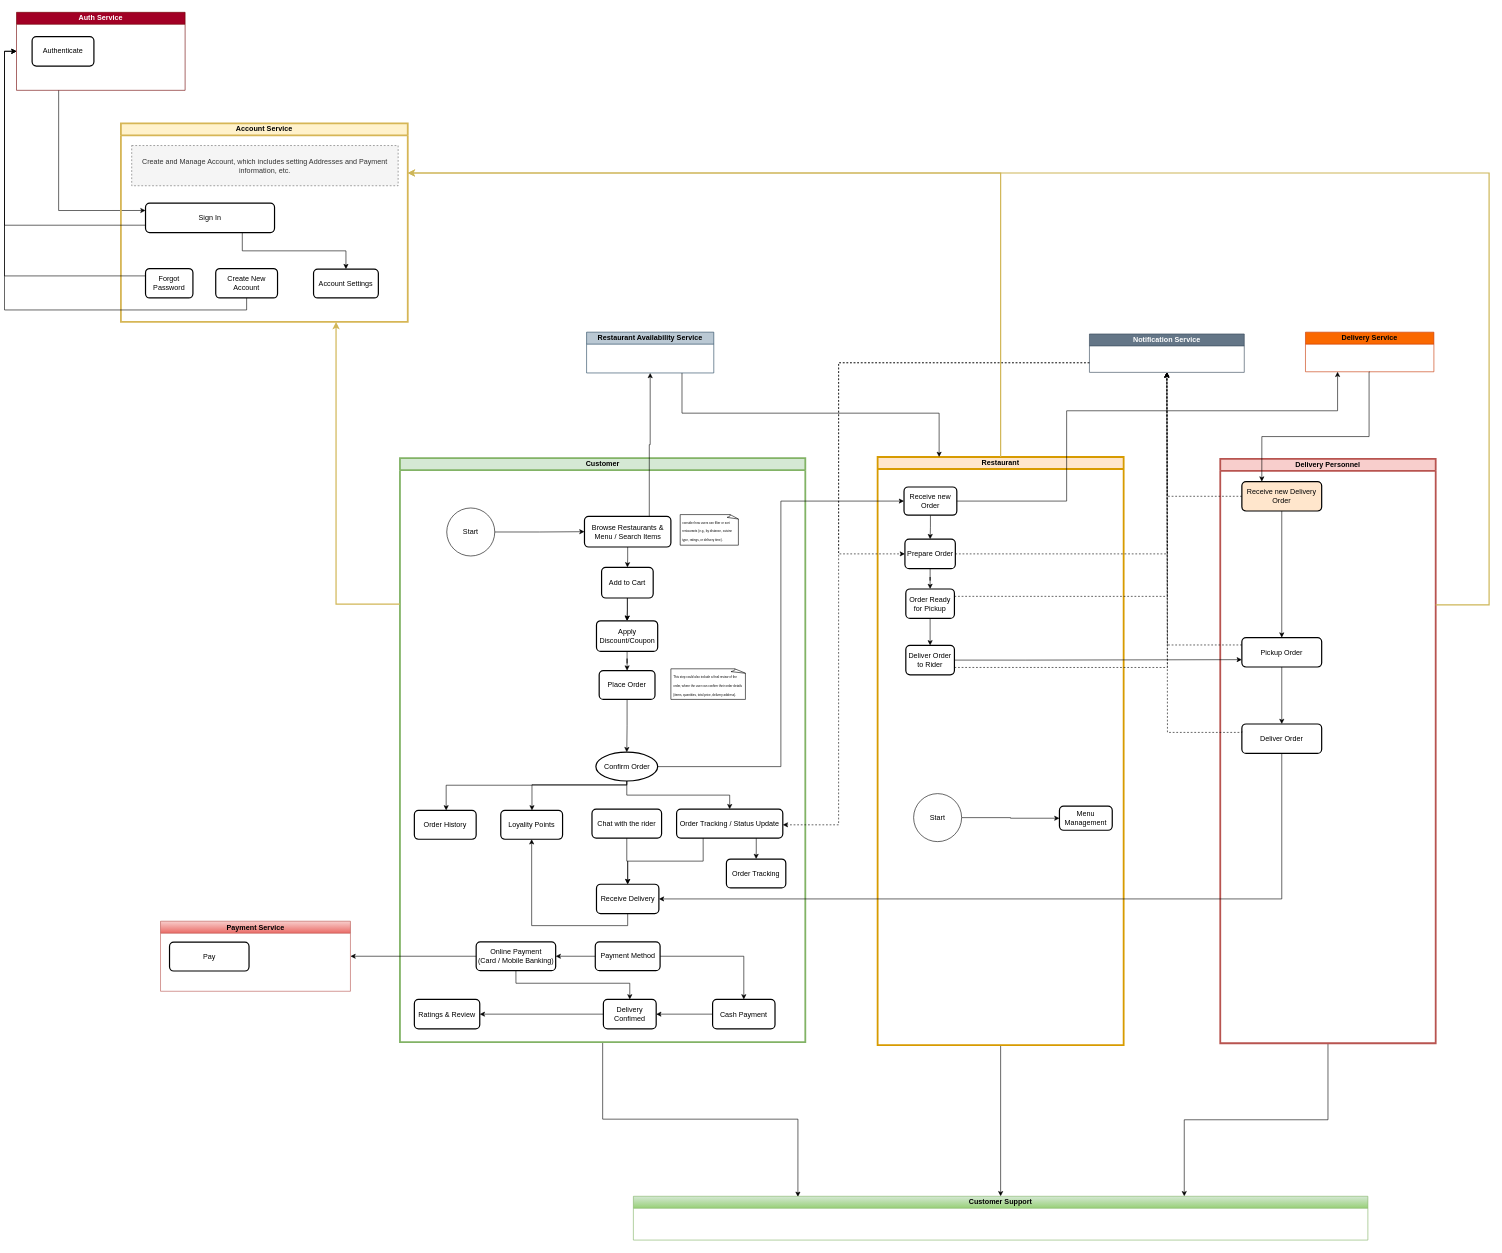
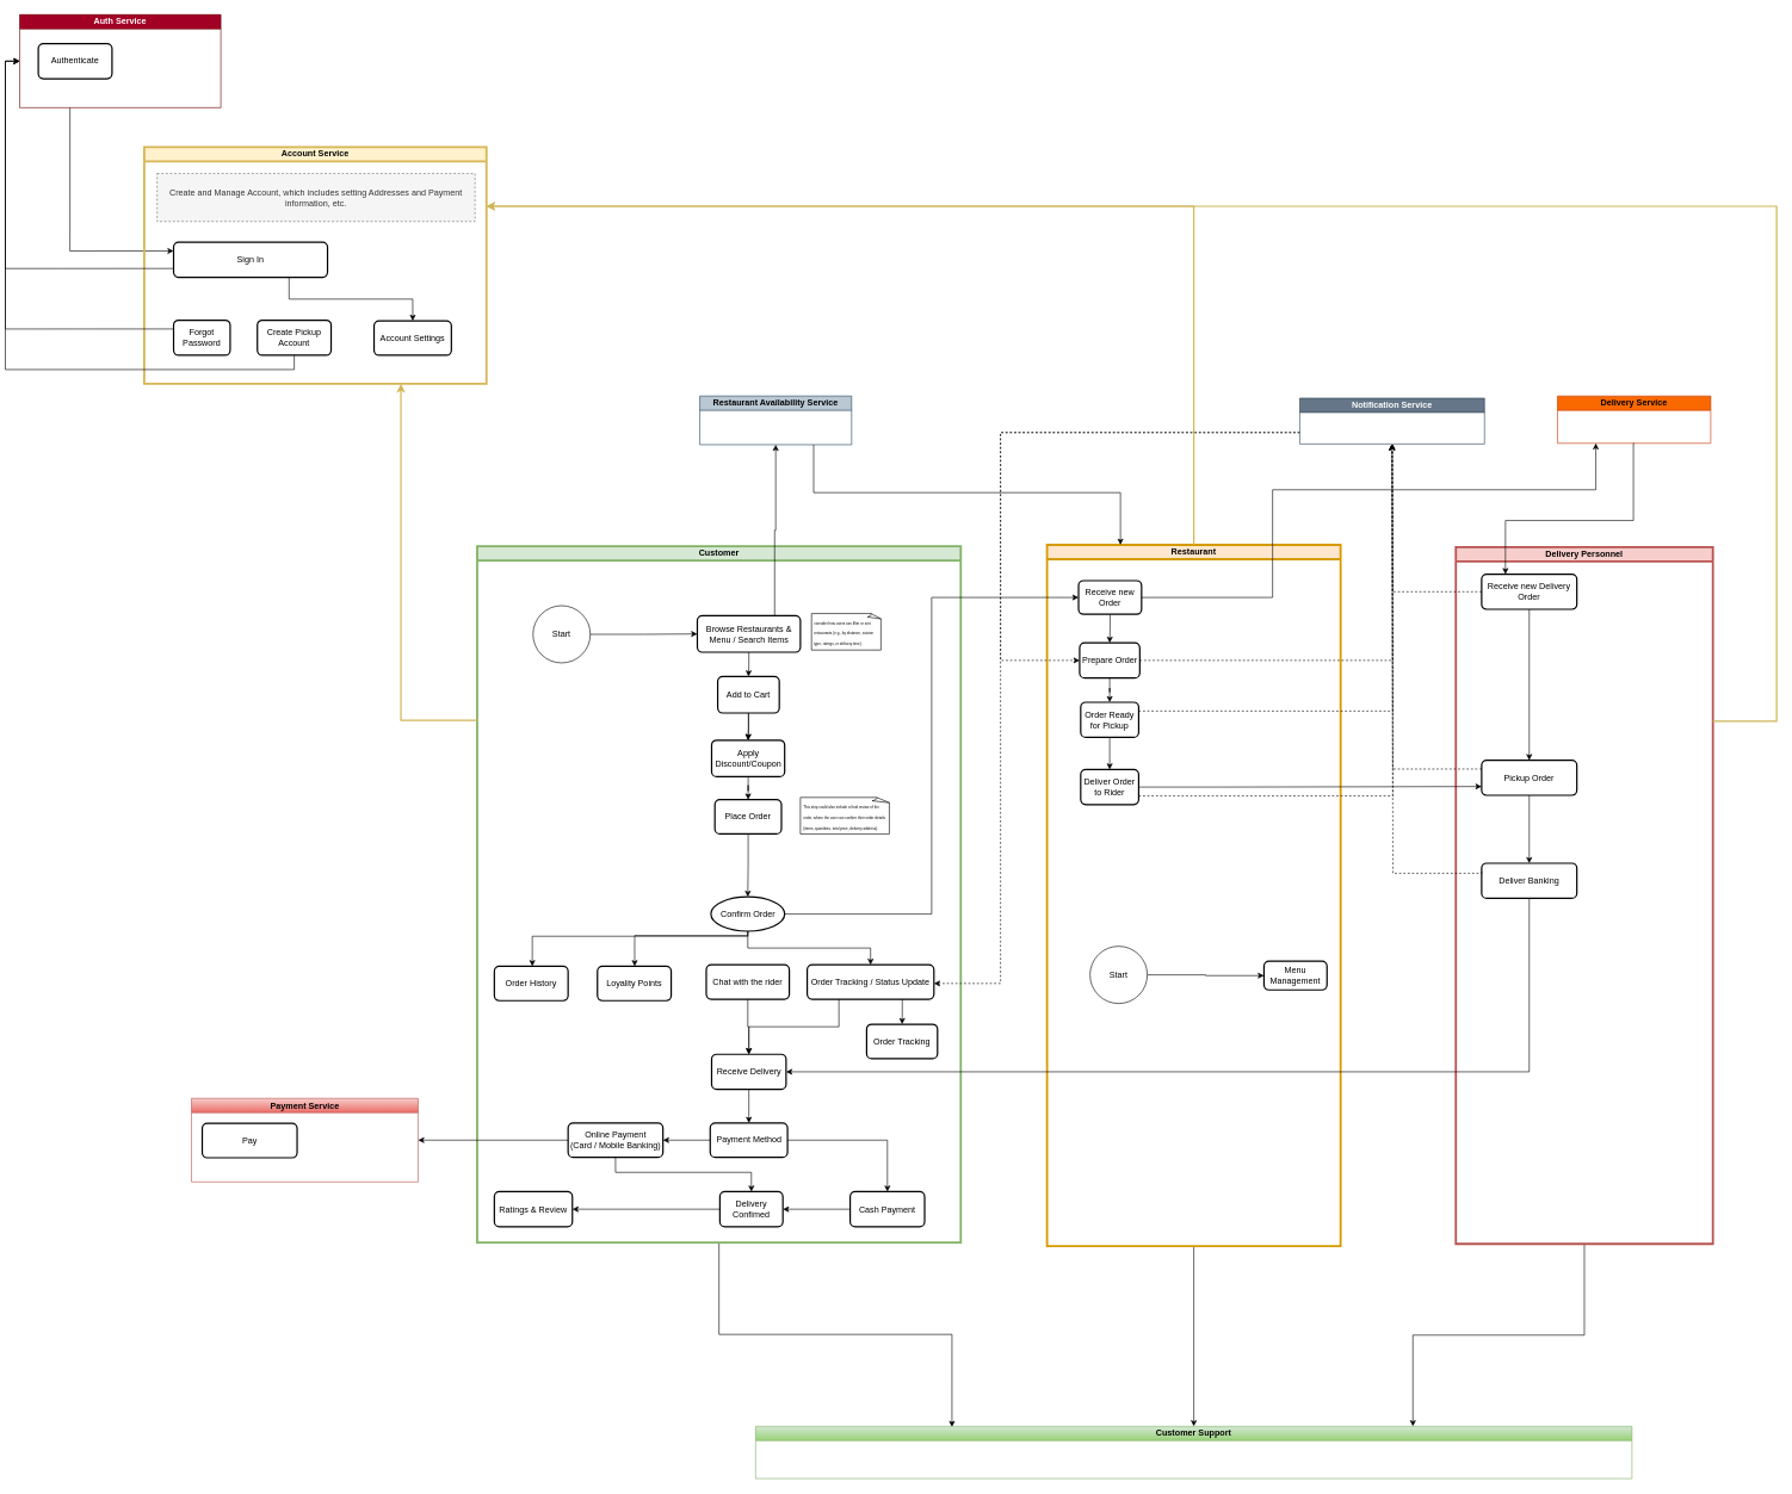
- <mxCell id="90" value="Create New Account" style="rounded=1;whiteSpace=wrap;html=1;absoluteArcSize=1;arcSize=14;strokeWidth=2;" parent="85" vertex="1"><mxGeometry x="158" y="242" width="103" height="49" as="geometry" /></mxCell>
+ <mxCell id="90" value="Create Pickup Account" style="rounded=1;whiteSpace=wrap;html=1;absoluteArcSize=1;arcSize=14;strokeWidth=2;" parent="85" vertex="1"><mxGeometry x="158" y="242" width="103" height="49" as="geometry" /></mxCell>
- <mxCell id="56" value="Receive new Delivery Order" style="rounded=1;whiteSpace=wrap;html=1;absoluteArcSize=1;arcSize=14;strokeWidth=2;fillColor=#ffe6cc;" parent="54" vertex="1"><mxGeometry x="36" y="38" width="133" height="49" as="geometry" /></mxCell>
+ <mxCell id="56" value="Receive new Delivery Order" style="rounded=1;whiteSpace=wrap;html=1;absoluteArcSize=1;arcSize=14;strokeWidth=2;" parent="54" vertex="1"><mxGeometry x="36" y="38" width="133" height="49" as="geometry" /></mxCell>
- <mxCell id="59" value="Deliver Order" style="rounded=1;whiteSpace=wrap;html=1;absoluteArcSize=1;arcSize=14;strokeWidth=2;" parent="54" vertex="1"><mxGeometry x="36" y="442" width="133" height="49" as="geometry" /></mxCell>
+ <mxCell id="59" value="Deliver Banking" style="rounded=1;whiteSpace=wrap;html=1;absoluteArcSize=1;arcSize=14;strokeWidth=2;" parent="54" vertex="1"><mxGeometry x="36" y="442" width="133" height="49" as="geometry" /></mxCell>
- <mxCell id="4" style="edgeStyle=orthogonalEdgeStyle;rounded=0;orthogonalLoop=1;jettySize=auto;html=1;exitX=0.5;exitY=1;exitDx=0;exitDy=0;" parent="3" source="5" target="37" edge="1"><mxGeometry relative="1" as="geometry" /></mxCell>
+ <mxCell id="4" style="edgeStyle=orthogonalEdgeStyle;rounded=0;orthogonalLoop=1;jettySize=auto;html=1;exitX=0.5;exitY=1;exitDx=0;exitDy=0;entryX=0.5;entryY=0;entryDx=0;entryDy=0;" parent="3" source="5" target="14" edge="1"><mxGeometry relative="1" as="geometry" /></mxCell>
